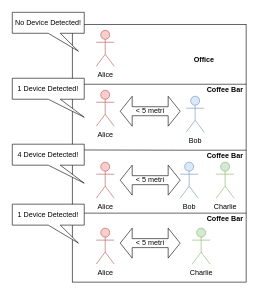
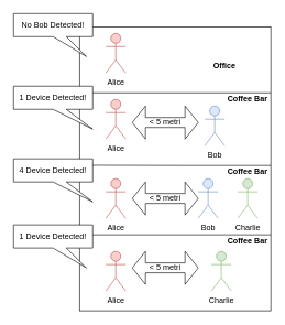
- <mxCell id="22" value="No Device Detected!" style="shape=callout;whiteSpace=wrap;html=1;perimeter=calloutPerimeter;position2=0.92;" vertex="1" parent="1"><mxGeometry x="20" y="20" width="120" height="65" as="geometry" /></mxCell>
+ <mxCell id="22" value="No Bob Detected!" style="shape=callout;whiteSpace=wrap;html=1;perimeter=calloutPerimeter;position2=0.92;" vertex="1" parent="1"><mxGeometry x="20" y="20" width="120" height="65" as="geometry" /></mxCell>
